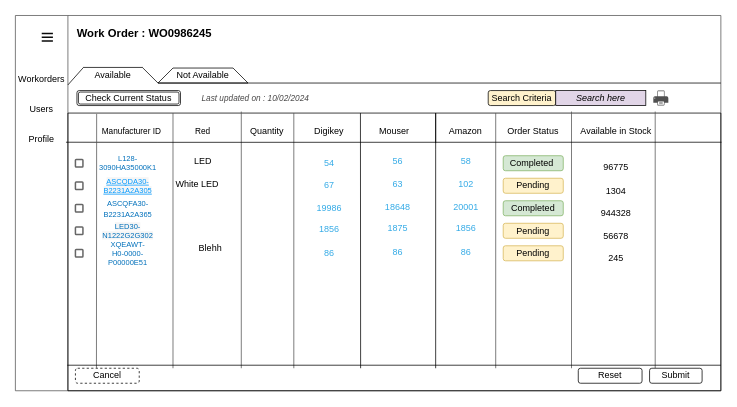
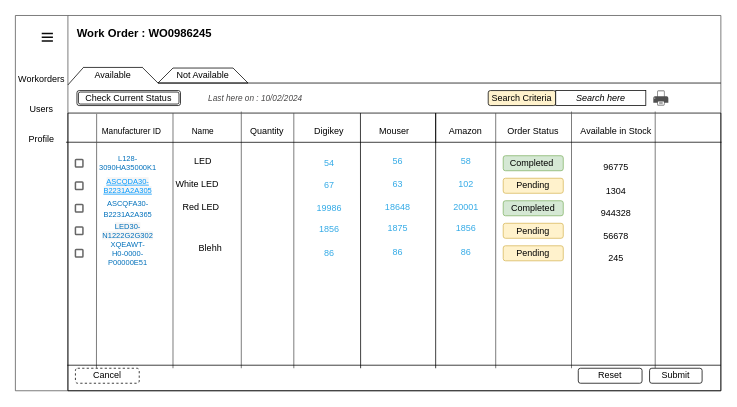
- <mxCell id="78" value="&lt;i&gt;&lt;font style=&quot;font-size: 11px;&quot;&gt;Last updated on : 10/02/2024&lt;/font&gt;&lt;/i&gt;" style="text;html=1;align=center;verticalAlign=middle;whiteSpace=wrap;rounded=0;fontColor=#484747;" parent="2" vertex="1"><mxGeometry x="230" y="95" width="180" height="30" as="geometry" /></mxCell>
+ <mxCell id="78" value="&lt;i&gt;&lt;font style=&quot;font-size: 11px;&quot;&gt;Last here on : 10/02/2024&lt;/font&gt;&lt;/i&gt;" style="text;html=1;align=center;verticalAlign=middle;whiteSpace=wrap;rounded=0;fontColor=#484747;" parent="2" vertex="1"><mxGeometry x="230" y="95" width="180" height="30" as="geometry" /></mxCell>
- <mxCell id="5" value="&lt;i&gt;Search here&lt;/i&gt;" style="rounded=0;whiteSpace=wrap;html=1;fillColor=#e1d5e7;" parent="2" vertex="1"><mxGeometry x="720" y="100" width="120" height="20" as="geometry" /></mxCell>
+ <mxCell id="5" value="&lt;i&gt;Search here&lt;/i&gt;" style="rounded=0;whiteSpace=wrap;html=1;" parent="2" vertex="1"><mxGeometry x="720" y="100" width="120" height="20" as="geometry" /></mxCell>
- <mxCell id="21" value="Red" style="text;html=1;align=center;verticalAlign=middle;whiteSpace=wrap;rounded=0;fontSize=11;" parent="14" vertex="1"><mxGeometry x="150" y="10" width="60" height="30" as="geometry" /></mxCell>
+ <mxCell id="21" value="Name" style="text;html=1;align=center;verticalAlign=middle;whiteSpace=wrap;rounded=0;fontSize=11;" parent="14" vertex="1"><mxGeometry x="150" y="10" width="60" height="30" as="geometry" /></mxCell>
+ <mxCell id="33" value="Red LED" style="text;html=1;align=center;verticalAlign=middle;whiteSpace=wrap;rounded=0;" parent="14" vertex="1"><mxGeometry x="150" y="117.5" width="55" height="15" as="geometry" /></mxCell>
